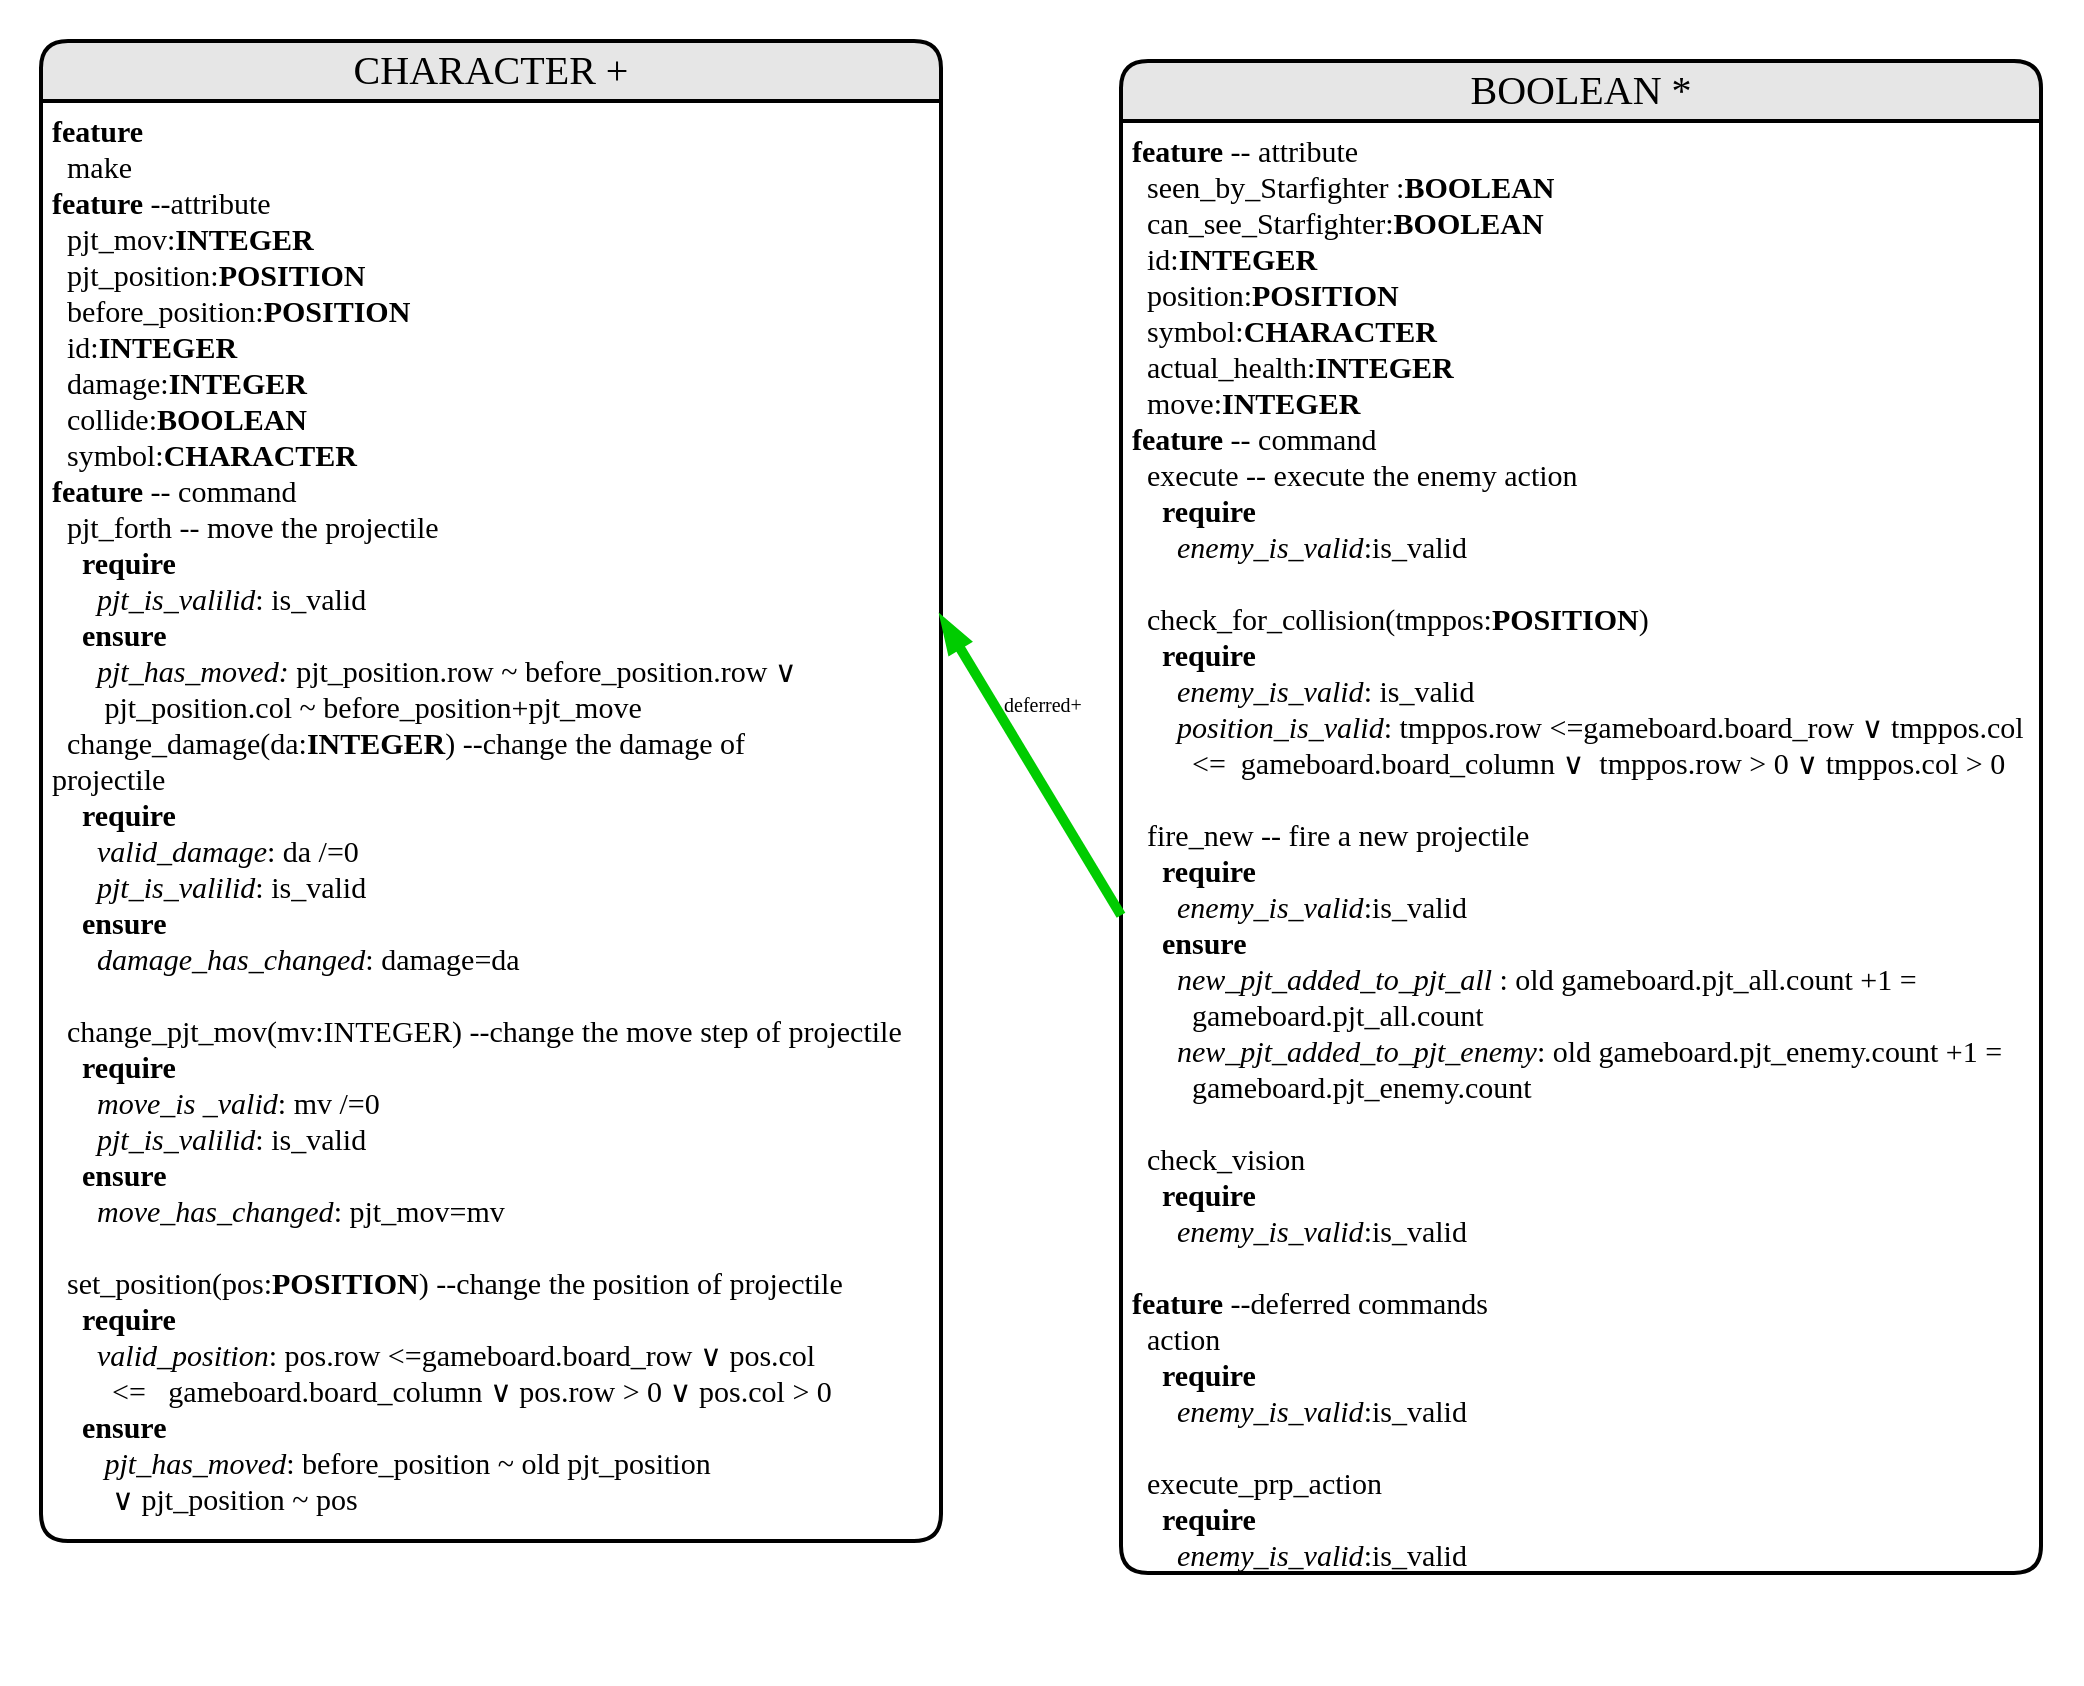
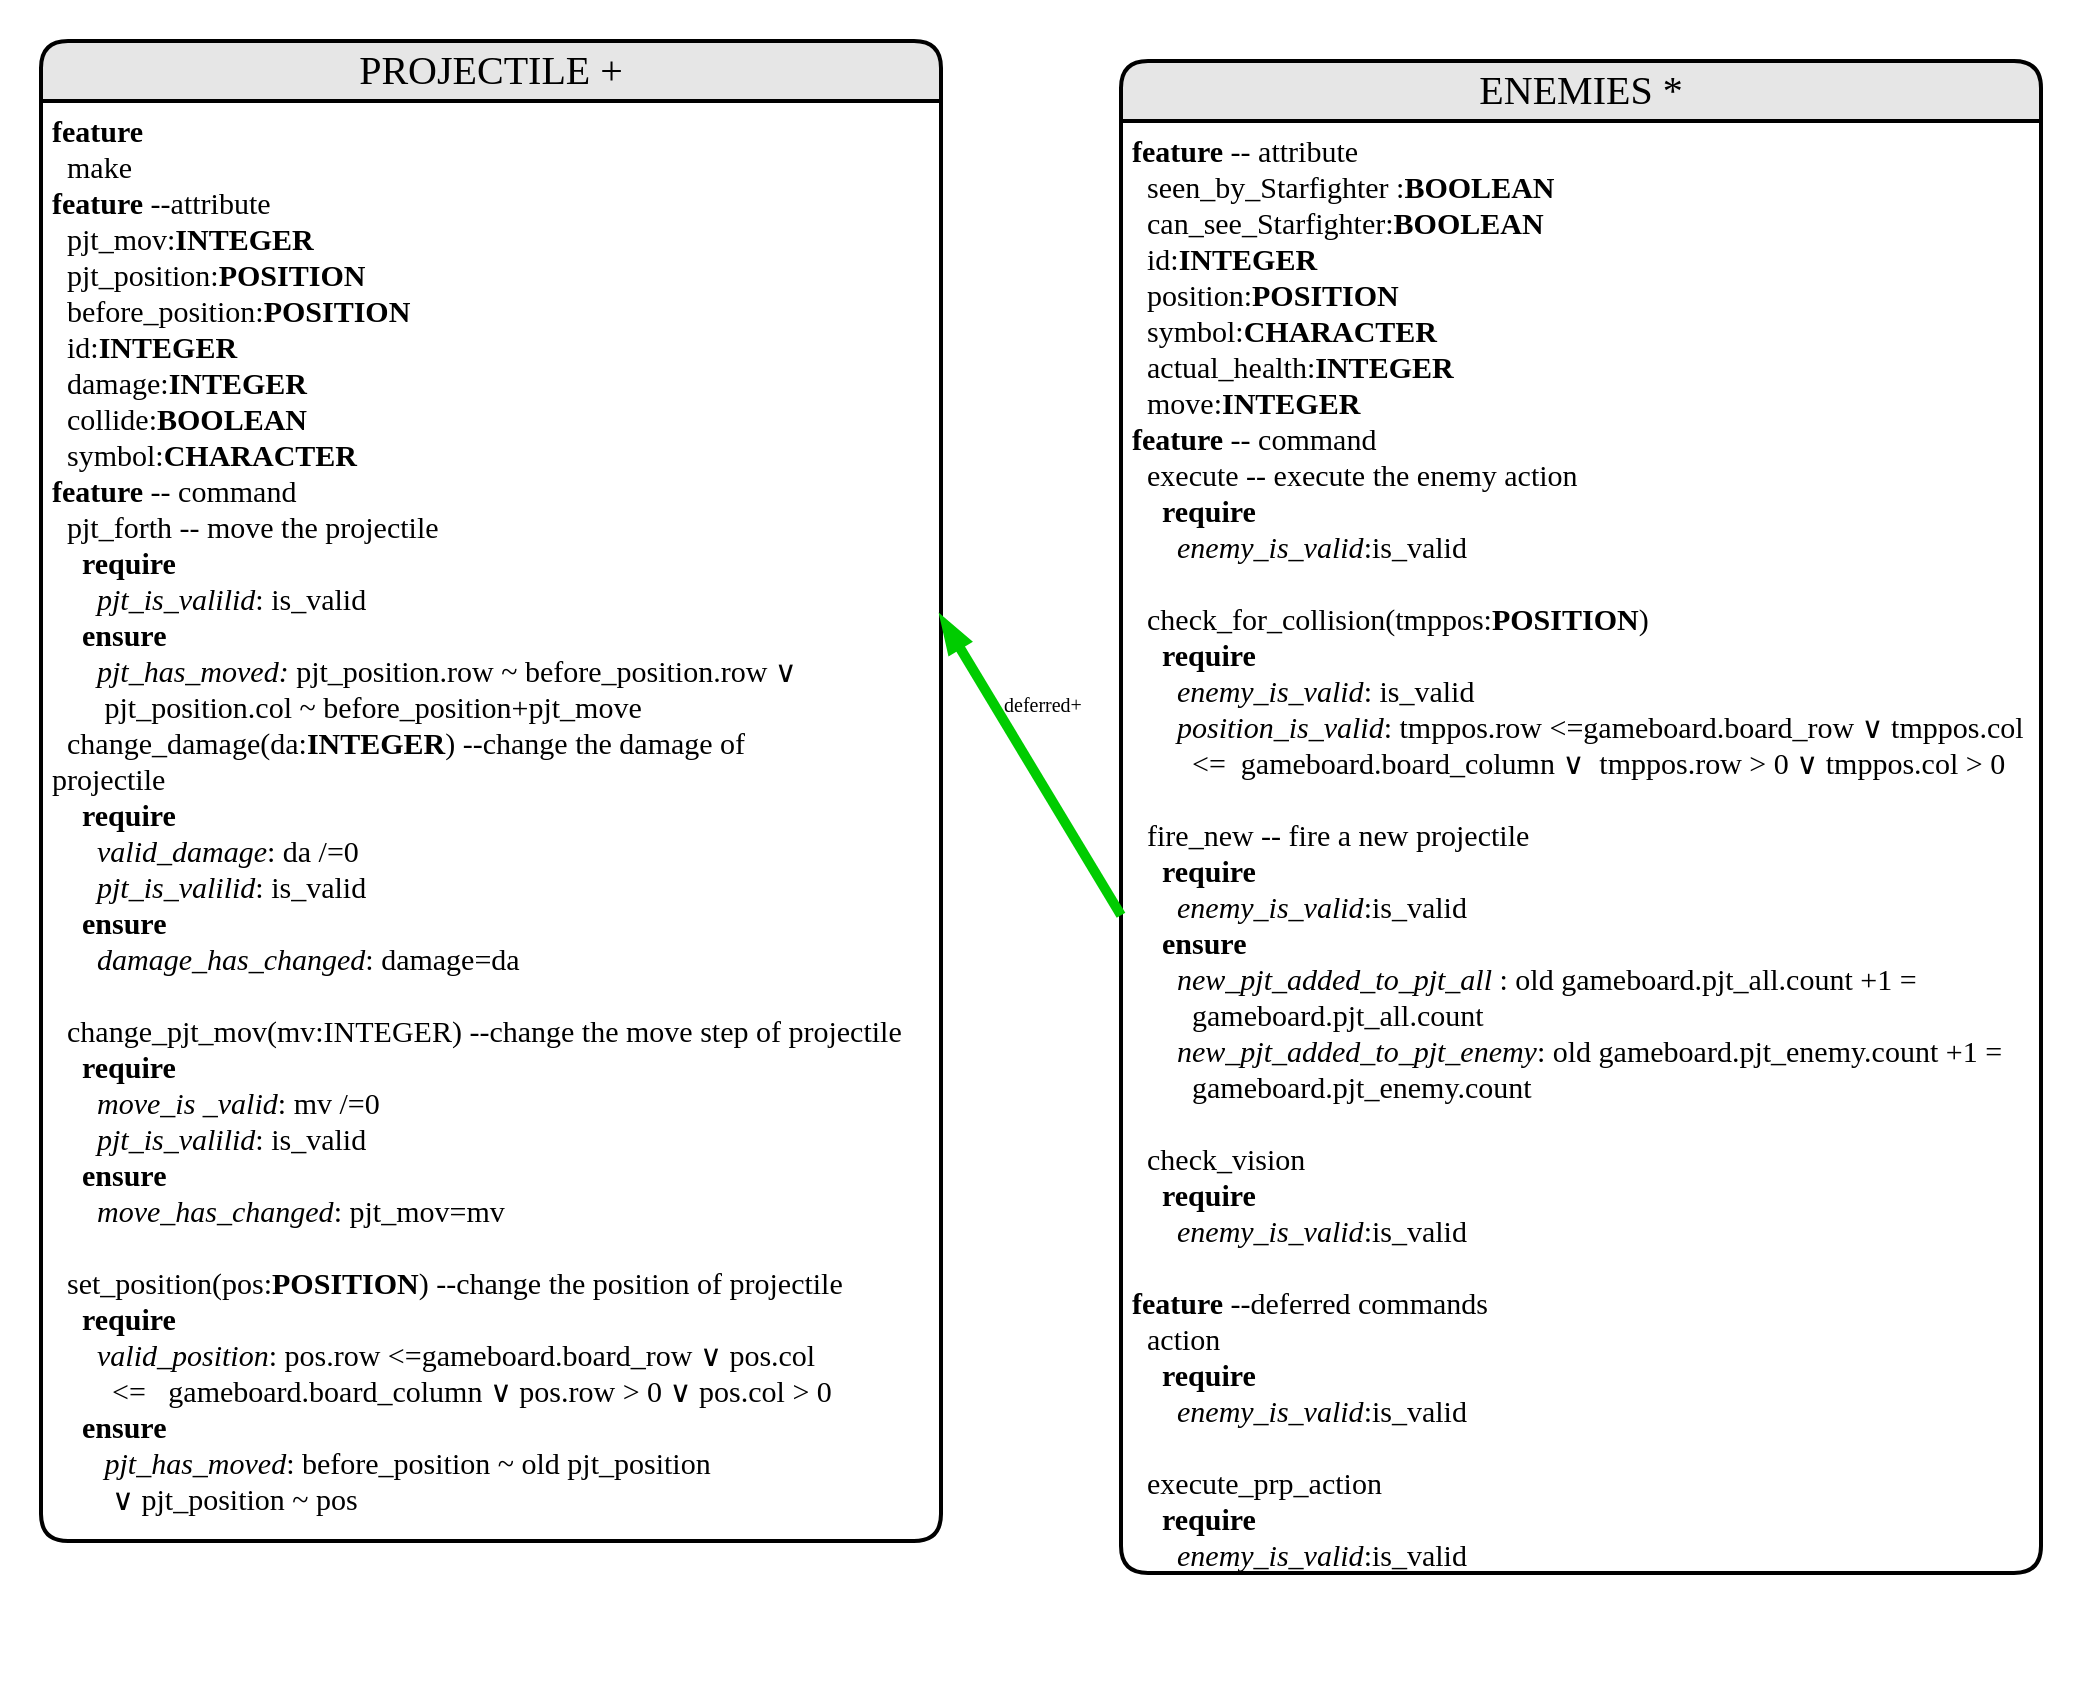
- <mxCell id="2" value="&lt;font style=&quot;font-size: 20px&quot;&gt;CHARACTER +&lt;/font&gt;" style="swimlane;html=1;childLayout=stackLayout;horizontal=1;startSize=30;horizontalStack=0;fillColor=#E6E6E6;fontColor=#000000;rounded=1;fontSize=17;fontStyle=0;strokeWidth=2;resizeParent=0;resizeLast=1;shadow=0;dashed=0;align=center;fontFamily=Verdena;" vertex="1" parent="1"><mxGeometry x="20" y="20" width="450" height="750" as="geometry" /></mxCell>
+ <mxCell id="2" value="&lt;font style=&quot;font-size: 20px&quot;&gt;PROJECTILE +&lt;/font&gt;" style="swimlane;html=1;childLayout=stackLayout;horizontal=1;startSize=30;horizontalStack=0;fillColor=#E6E6E6;fontColor=#000000;rounded=1;fontSize=17;fontStyle=0;strokeWidth=2;resizeParent=0;resizeLast=1;shadow=0;dashed=0;align=center;fontFamily=Verdena;" vertex="1" parent="1"><mxGeometry x="20" y="20" width="450" height="750" as="geometry" /></mxCell>
- <mxCell id="4" value="&lt;font style=&quot;font-size: 20px&quot;&gt;BOOLEAN *&lt;/font&gt;" style="swimlane;html=1;childLayout=stackLayout;horizontal=1;startSize=30;horizontalStack=0;fillColor=#E6E6E6;fontColor=#000000;rounded=1;fontSize=17;fontStyle=0;strokeWidth=2;resizeParent=0;resizeLast=1;shadow=0;dashed=0;align=center;fontFamily=Verdena;" vertex="1" parent="1"><mxGeometry x="560" y="30" width="460" height="756" as="geometry" /></mxCell>
+ <mxCell id="4" value="&lt;font style=&quot;font-size: 20px&quot;&gt;ENEMIES *&lt;/font&gt;" style="swimlane;html=1;childLayout=stackLayout;horizontal=1;startSize=30;horizontalStack=0;fillColor=#E6E6E6;fontColor=#000000;rounded=1;fontSize=17;fontStyle=0;strokeWidth=2;resizeParent=0;resizeLast=1;shadow=0;dashed=0;align=center;fontFamily=Verdena;" vertex="1" parent="1"><mxGeometry x="560" y="30" width="460" height="756" as="geometry" /></mxCell>
